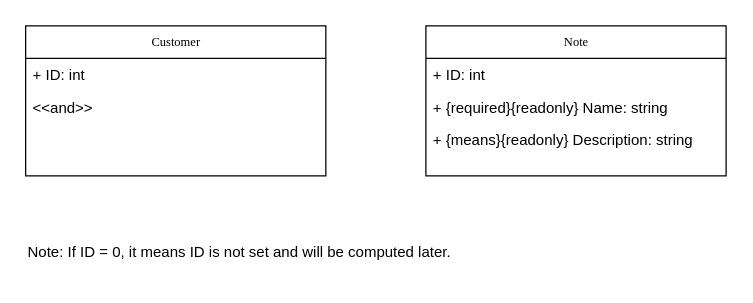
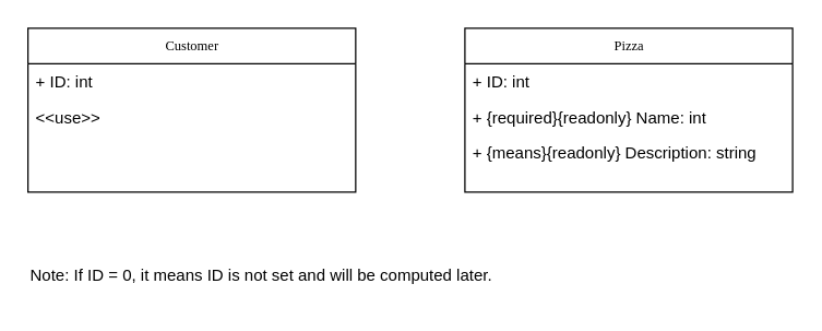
- <mxCell id="2" value="Note" style="swimlane;html=1;fontStyle=0;childLayout=stackLayout;horizontal=1;startSize=26;fillColor=none;horizontalStack=0;resizeParent=1;resizeLast=0;collapsible=1;marginBottom=0;swimlaneFillColor=#ffffff;rounded=0;shadow=0;comic=0;labelBackgroundColor=none;strokeWidth=1;fontFamily=Verdana;fontSize=10;align=center;" parent="1" vertex="1"><mxGeometry x="340" y="20" width="240" height="120" as="geometry"><mxRectangle x="80" y="80" width="70" height="30" as="alternateBounds" /></mxGeometry></mxCell>
+ <mxCell id="2" value="Pizza" style="swimlane;html=1;fontStyle=0;childLayout=stackLayout;horizontal=1;startSize=26;fillColor=none;horizontalStack=0;resizeParent=1;resizeLast=0;collapsible=1;marginBottom=0;swimlaneFillColor=#ffffff;rounded=0;shadow=0;comic=0;labelBackgroundColor=none;strokeWidth=1;fontFamily=Verdana;fontSize=10;align=center;" parent="1" vertex="1"><mxGeometry x="340" y="20" width="240" height="120" as="geometry"><mxRectangle x="80" y="80" width="70" height="30" as="alternateBounds" /></mxGeometry></mxCell>
- <mxCell id="8" value="&amp;lt;&amp;lt;and&amp;gt;&amp;gt;" style="text;html=1;strokeColor=none;fillColor=none;align=left;verticalAlign=top;spacingLeft=4;spacingRight=4;whiteSpace=wrap;overflow=hidden;rotatable=0;points=[[0,0.5],[1,0.5]];portConstraint=eastwest;" parent="6" vertex="1"><mxGeometry y="52" width="240" height="26" as="geometry" /></mxCell>
+ <mxCell id="8" value="&amp;lt;&amp;lt;use&amp;gt;&amp;gt;" style="text;html=1;strokeColor=none;fillColor=none;align=left;verticalAlign=top;spacingLeft=4;spacingRight=4;whiteSpace=wrap;overflow=hidden;rotatable=0;points=[[0,0.5],[1,0.5]];portConstraint=eastwest;" parent="6" vertex="1"><mxGeometry y="52" width="240" height="26" as="geometry" /></mxCell>
- <mxCell id="4" value="+ {required}{readonly}&amp;nbsp;Name: string " style="text;html=1;strokeColor=none;fillColor=none;align=left;verticalAlign=top;spacingLeft=4;spacingRight=4;whiteSpace=wrap;overflow=hidden;rotatable=0;points=[[0,0.5],[1,0.5]];portConstraint=eastwest;" parent="2" vertex="1"><mxGeometry y="52" width="240" height="26" as="geometry" /></mxCell>
+ <mxCell id="4" value="+ {required}{readonly}&amp;nbsp;Name: int " style="text;html=1;strokeColor=none;fillColor=none;align=left;verticalAlign=top;spacingLeft=4;spacingRight=4;whiteSpace=wrap;overflow=hidden;rotatable=0;points=[[0,0.5],[1,0.5]];portConstraint=eastwest;" parent="2" vertex="1"><mxGeometry y="52" width="240" height="26" as="geometry" /></mxCell>
